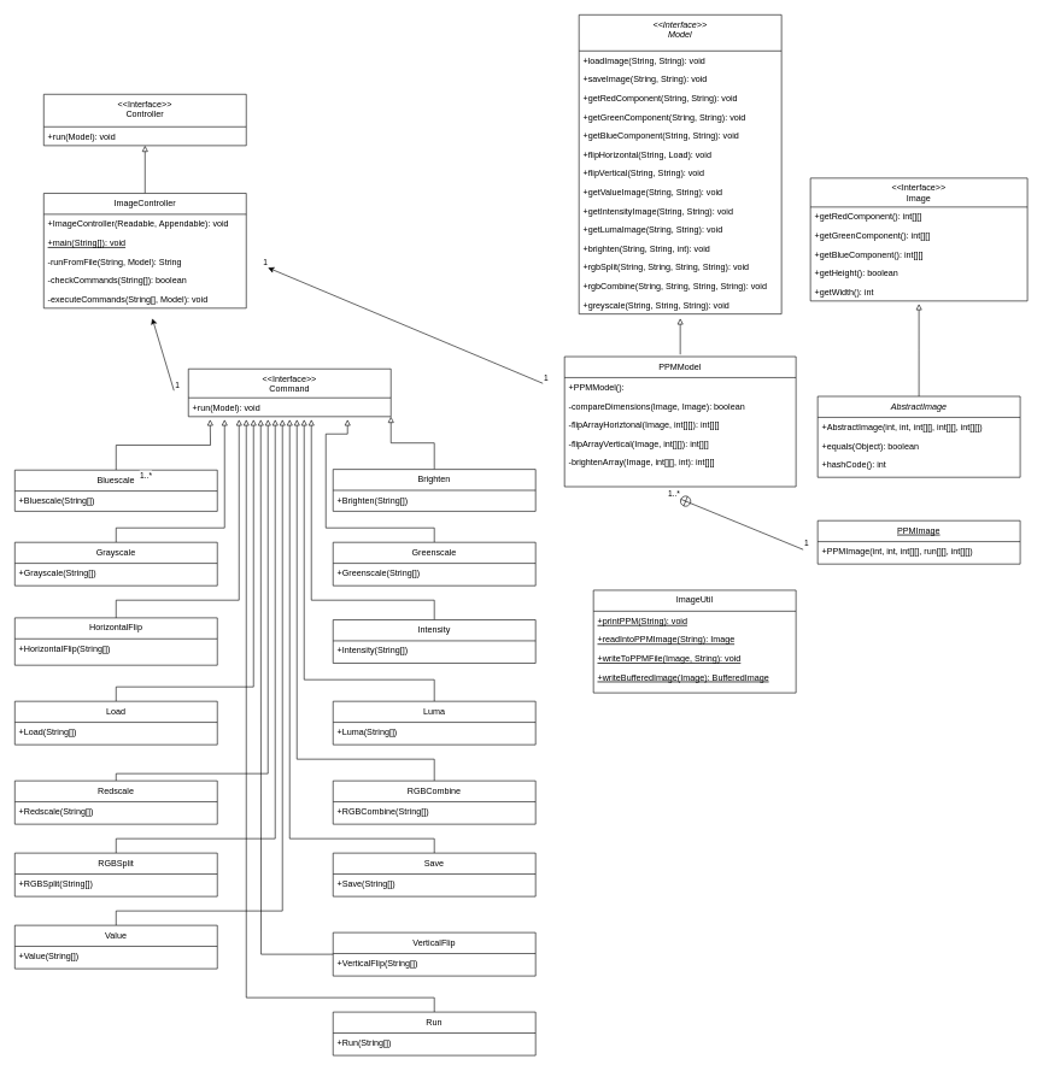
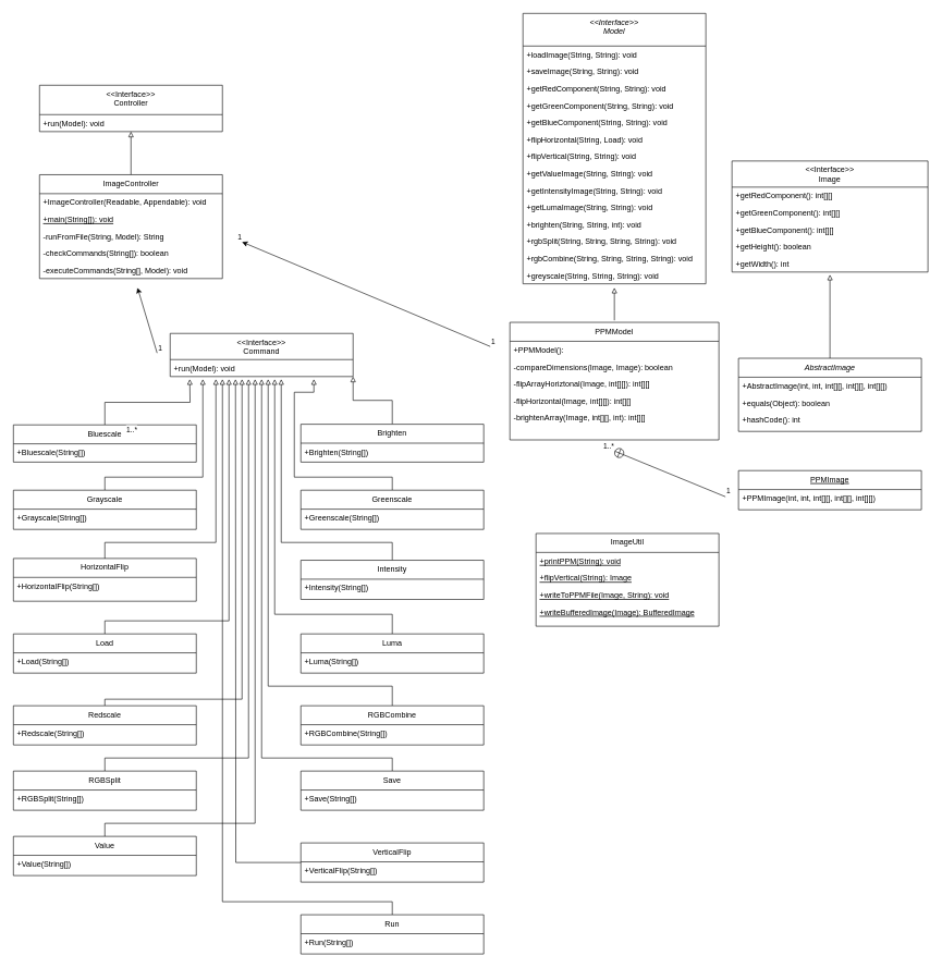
- <mxCell id="22" value="-flipArrayVertical(Image, int[][]): int[][]" style="text;align=left;verticalAlign=top;spacingLeft=4;spacingRight=4;overflow=hidden;rotatable=0;points=[[0,0.5],[1,0.5]];portConstraint=eastwest;rounded=0;shadow=0;html=0;" parent="18" vertex="1"><mxGeometry y="107" width="320" height="26" as="geometry" /></mxCell>
+ <mxCell id="22" value="-flipHorizontal(Image, int[][]): int[][]" style="text;align=left;verticalAlign=top;spacingLeft=4;spacingRight=4;overflow=hidden;rotatable=0;points=[[0,0.5],[1,0.5]];portConstraint=eastwest;rounded=0;shadow=0;html=0;" parent="18" vertex="1"><mxGeometry y="107" width="320" height="26" as="geometry" /></mxCell>
- <mxCell id="45" value="+PPMImage(int, int, int[][], run[][], int[][])" style="text;align=left;verticalAlign=top;spacingLeft=4;spacingRight=4;overflow=hidden;rotatable=0;points=[[0,0.5],[1,0.5]];portConstraint=eastwest;" parent="44" vertex="1"><mxGeometry y="29" width="280" height="26" as="geometry" /></mxCell>
+ <mxCell id="45" value="+PPMImage(int, int, int[][], int[][], int[][])" style="text;align=left;verticalAlign=top;spacingLeft=4;spacingRight=4;overflow=hidden;rotatable=0;points=[[0,0.5],[1,0.5]];portConstraint=eastwest;" parent="44" vertex="1"><mxGeometry y="29" width="280" height="26" as="geometry" /></mxCell>
- <mxCell id="48" value="+readIntoPPMImage(String): Image" style="text;align=left;verticalAlign=top;spacingLeft=4;spacingRight=4;overflow=hidden;rotatable=0;points=[[0,0.5],[1,0.5]];portConstraint=eastwest;fontStyle=4" parent="46" vertex="1"><mxGeometry y="55" width="280" height="26" as="geometry" /></mxCell>
+ <mxCell id="48" value="+flipVertical(String): Image" style="text;align=left;verticalAlign=top;spacingLeft=4;spacingRight=4;overflow=hidden;rotatable=0;points=[[0,0.5],[1,0.5]];portConstraint=eastwest;fontStyle=4" parent="46" vertex="1"><mxGeometry y="55" width="280" height="26" as="geometry" /></mxCell>
